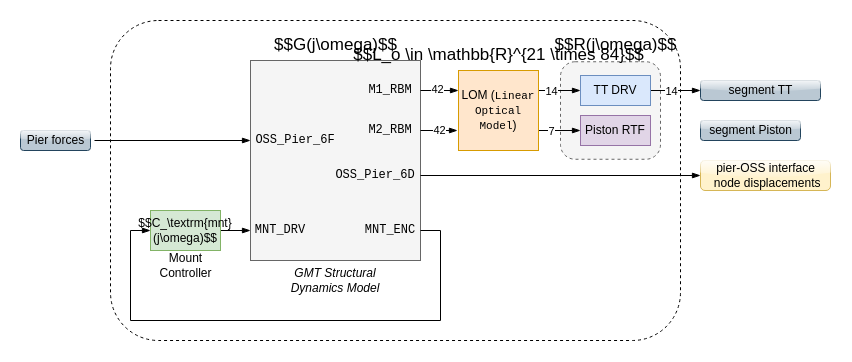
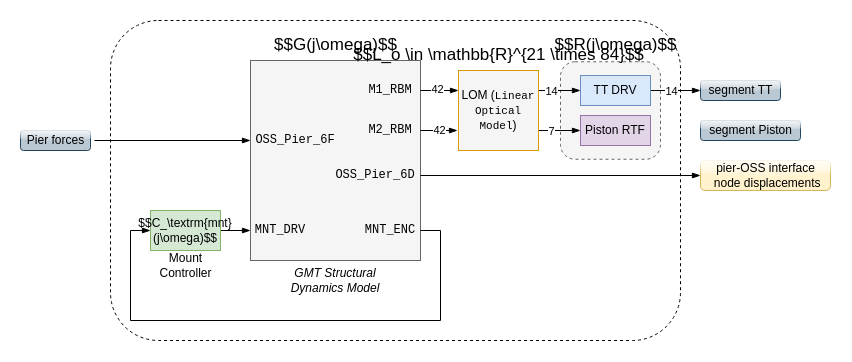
- <mxCell id="20" value="segment TT" style="text;html=1;align=center;verticalAlign=middle;resizable=0;points=[];autosize=1;strokeColor=#23445d;fillColor=#bac8d3;rounded=1;glass=1;" parent="1" vertex="1"><mxGeometry x="700" y="80" width="120" height="20" as="geometry" /></mxCell>
+ <mxCell id="20" value="segment TT" style="text;html=1;align=center;verticalAlign=middle;resizable=0;points=[];autosize=1;strokeColor=#23445d;fillColor=#bac8d3;rounded=1;glass=1;" parent="1" vertex="1"><mxGeometry x="700" y="80" width="80" height="20" as="geometry" /></mxCell>
- <mxCell id="15" value="LOM (&lt;font face=&quot;Courier New&quot; style=&quot;font-size: 11px&quot;&gt;Linear Optical Model&lt;/font&gt;)" style="rounded=0;whiteSpace=wrap;html=1;align=center;labelBackgroundColor=none;fillColor=#ffe6cc;strokeColor=#d79b00;" parent="1" vertex="1"><mxGeometry x="458" y="70" width="80" height="80" as="geometry" /></mxCell>
+ <mxCell id="15" value="LOM (&lt;font face=&quot;Courier New&quot; style=&quot;font-size: 11px&quot;&gt;Linear Optical Model&lt;/font&gt;)" style="rounded=0;whiteSpace=wrap;html=1;align=center;labelBackgroundColor=none;fillColor=#f5f5f5;strokeColor=#d79b00;" parent="1" vertex="1"><mxGeometry x="458" y="70" width="80" height="80" as="geometry" /></mxCell>
